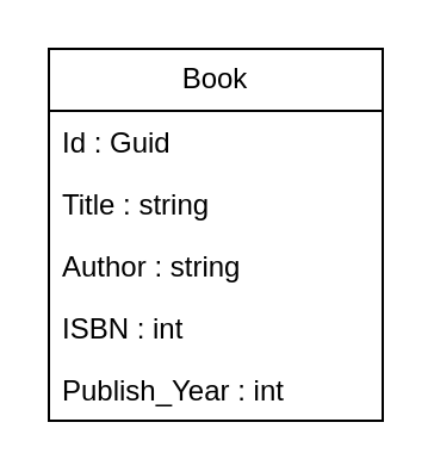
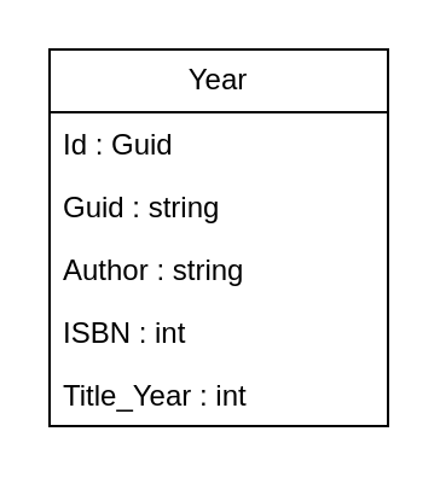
- <mxCell id="2" value="Book&lt;br&gt;" style="swimlane;fontStyle=0;childLayout=stackLayout;horizontal=1;startSize=26;fillColor=none;horizontalStack=0;resizeParent=1;resizeParentMax=0;resizeLast=0;collapsible=1;marginBottom=0;whiteSpace=wrap;html=1;" vertex="1" parent="1"><mxGeometry x="20" y="20" width="140" height="156" as="geometry" /></mxCell>
+ <mxCell id="2" value="Year&lt;br&gt;" style="swimlane;fontStyle=0;childLayout=stackLayout;horizontal=1;startSize=26;fillColor=none;horizontalStack=0;resizeParent=1;resizeParentMax=0;resizeLast=0;collapsible=1;marginBottom=0;whiteSpace=wrap;html=1;" vertex="1" parent="1"><mxGeometry x="20" y="20" width="140" height="156" as="geometry" /></mxCell>
- <mxCell id="4" value="Title : string" style="text;strokeColor=none;fillColor=none;align=left;verticalAlign=top;spacingLeft=4;spacingRight=4;overflow=hidden;rotatable=0;points=[[0,0.5],[1,0.5]];portConstraint=eastwest;whiteSpace=wrap;html=1;" vertex="1" parent="2"><mxGeometry y="52" width="140" height="26" as="geometry" /></mxCell>
+ <mxCell id="4" value="Guid : string" style="text;strokeColor=none;fillColor=none;align=left;verticalAlign=top;spacingLeft=4;spacingRight=4;overflow=hidden;rotatable=0;points=[[0,0.5],[1,0.5]];portConstraint=eastwest;whiteSpace=wrap;html=1;" vertex="1" parent="2"><mxGeometry y="52" width="140" height="26" as="geometry" /></mxCell>
- <mxCell id="7" value="Publish_Year : int&lt;br&gt;" style="text;strokeColor=none;fillColor=none;align=left;verticalAlign=top;spacingLeft=4;spacingRight=4;overflow=hidden;rotatable=0;points=[[0,0.5],[1,0.5]];portConstraint=eastwest;whiteSpace=wrap;html=1;" vertex="1" parent="2"><mxGeometry y="130" width="140" height="26" as="geometry" /></mxCell>
+ <mxCell id="7" value="Title_Year : int&lt;br&gt;" style="text;strokeColor=none;fillColor=none;align=left;verticalAlign=top;spacingLeft=4;spacingRight=4;overflow=hidden;rotatable=0;points=[[0,0.5],[1,0.5]];portConstraint=eastwest;whiteSpace=wrap;html=1;" vertex="1" parent="2"><mxGeometry y="130" width="140" height="26" as="geometry" /></mxCell>
